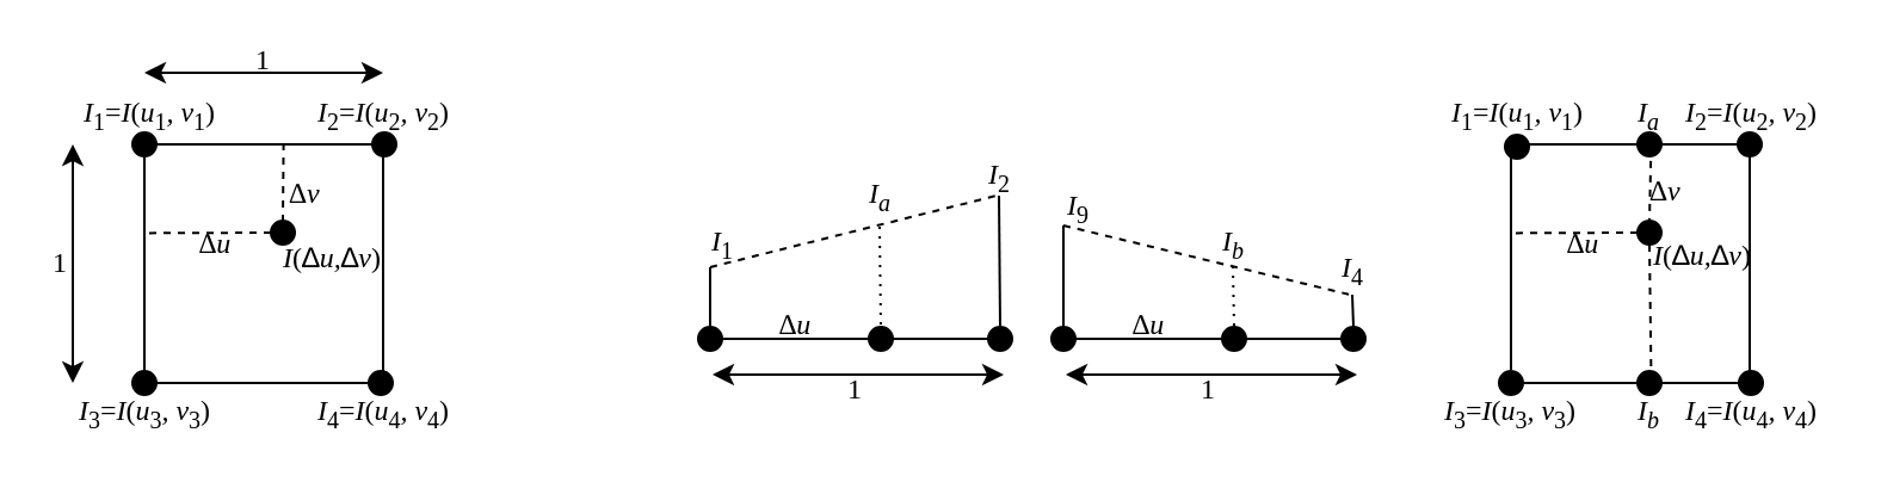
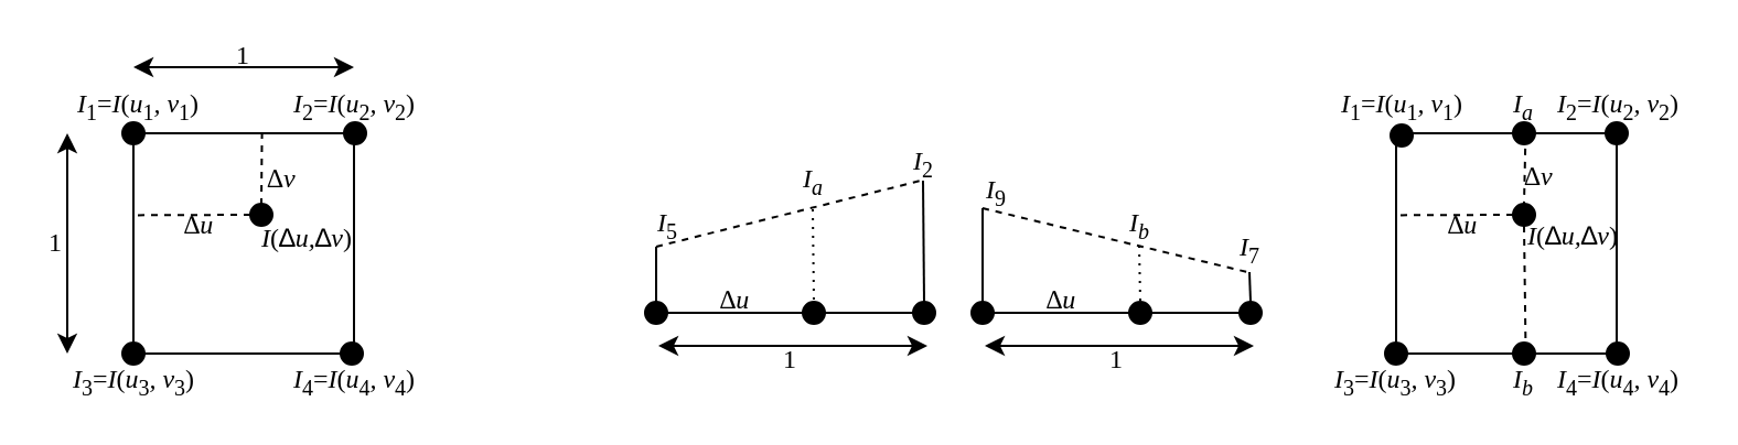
- <mxCell id="43" value="&lt;font face=&quot;Computer modern&quot;&gt;&lt;i&gt;I&lt;/i&gt;&lt;sub style=&quot;&quot;&gt;1&lt;/sub&gt;&lt;/font&gt;" style="text;html=1;align=center;verticalAlign=middle;whiteSpace=wrap;rounded=0;" vertex="1" parent="1"><mxGeometry x="270" y="94" width="65" height="15" as="geometry" /></mxCell>
+ <mxCell id="43" value="&lt;font face=&quot;Computer modern&quot;&gt;&lt;i&gt;I&lt;/i&gt;&lt;sub style=&quot;&quot;&gt;5&lt;/sub&gt;&lt;/font&gt;" style="text;html=1;align=center;verticalAlign=middle;whiteSpace=wrap;rounded=0;" vertex="1" parent="1"><mxGeometry x="270" y="94" width="65" height="15" as="geometry" /></mxCell>
- <mxCell id="58" value="&lt;font face=&quot;Computer modern&quot;&gt;&lt;i&gt;I&lt;/i&gt;&lt;sub style=&quot;&quot;&gt;4&lt;/sub&gt;&lt;/font&gt;" style="text;html=1;align=center;verticalAlign=middle;whiteSpace=wrap;rounded=0;" vertex="1" parent="1"><mxGeometry x="546" y="105" width="41" height="15" as="geometry" /></mxCell>
+ <mxCell id="58" value="&lt;font face=&quot;Computer modern&quot;&gt;&lt;i&gt;I&lt;/i&gt;&lt;sub style=&quot;&quot;&gt;7&lt;/sub&gt;&lt;/font&gt;" style="text;html=1;align=center;verticalAlign=middle;whiteSpace=wrap;rounded=0;" vertex="1" parent="1"><mxGeometry x="546" y="105" width="41" height="15" as="geometry" /></mxCell>
